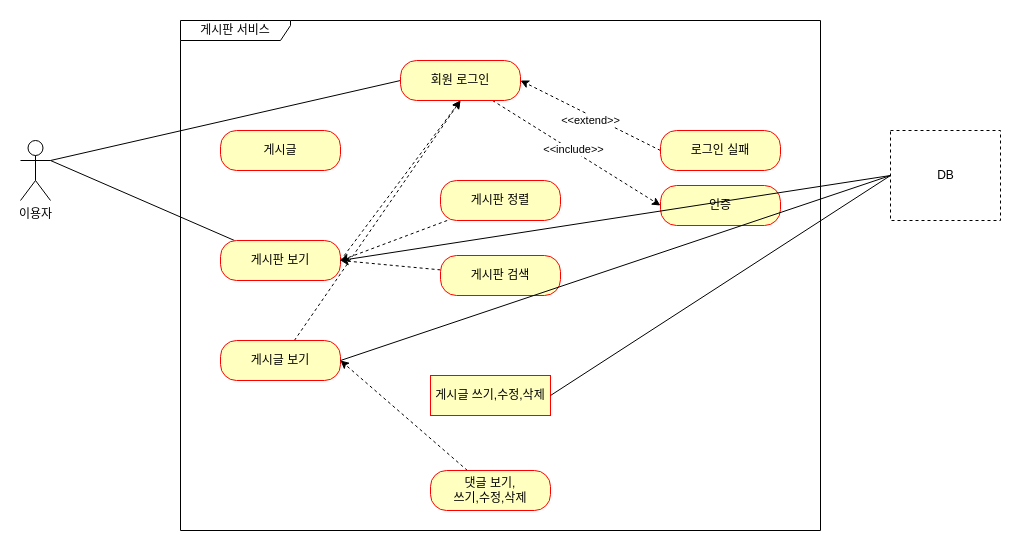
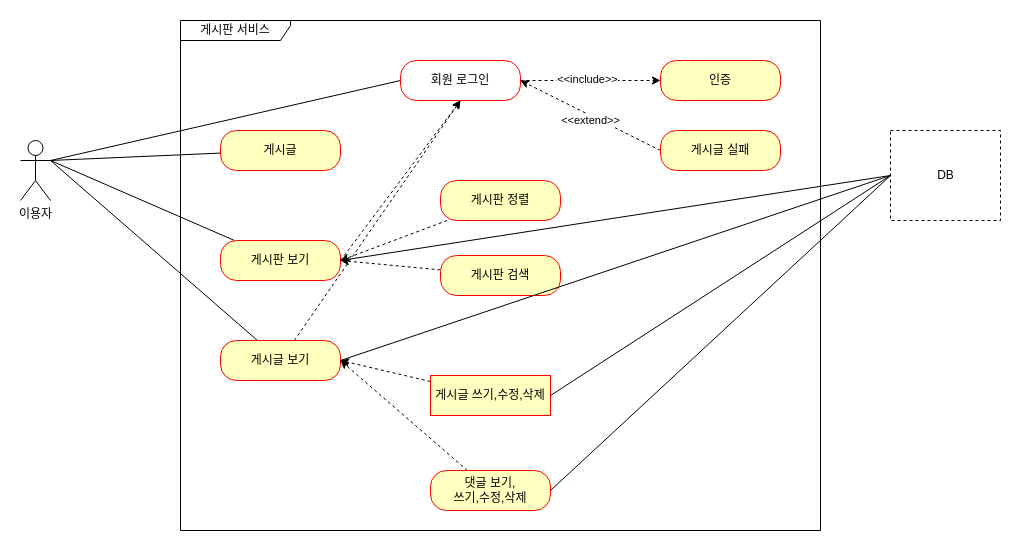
- <mxCell id="15" value="회원 로그인" style="rounded=1;whiteSpace=wrap;html=1;arcSize=40;fontColor=#000000;fillColor=#ffffc0;strokeColor=#ff0000;" vertex="1" parent="1"><mxGeometry x="400" y="60" width="120" height="40" as="geometry" /></mxCell>
+ <mxCell id="15" value="회원 로그인" style="rounded=1;whiteSpace=wrap;html=1;arcSize=40;fontColor=#000000;fillColor=#ffffff;strokeColor=#ff0000;" vertex="1" parent="1"><mxGeometry x="400" y="60" width="120" height="40" as="geometry" /></mxCell>
- <mxCell id="19" value="로그인 실패" style="rounded=1;whiteSpace=wrap;html=1;arcSize=40;fontColor=#000000;fillColor=#ffffc0;strokeColor=#ff0000;" vertex="1" parent="1"><mxGeometry x="660" y="130" width="120" height="40" as="geometry" /></mxCell>
+ <mxCell id="19" value="게시글 실패" style="rounded=1;whiteSpace=wrap;html=1;arcSize=40;fontColor=#000000;fillColor=#ffffc0;strokeColor=#ff0000;" vertex="1" parent="1"><mxGeometry x="660" y="130" width="120" height="40" as="geometry" /></mxCell>
+ <mxCell id="4" style="rounded=0;orthogonalLoop=1;jettySize=auto;html=1;entryX=1;entryY=0.333;entryDx=0;entryDy=0;entryPerimeter=0;strokeColor=default;endArrow=none;endFill=0;" edge="1" parent="1" source="5" target="2"><mxGeometry relative="1" as="geometry" /></mxCell>
- <mxCell id="16" value="인증" style="rounded=1;whiteSpace=wrap;html=1;arcSize=40;fontColor=#000000;fillColor=#ffffc0;strokeColor=#ff0000;" vertex="1" parent="1"><mxGeometry x="660" y="185" width="120" height="40" as="geometry" /></mxCell>
+ <mxCell id="16" value="인증" style="rounded=1;whiteSpace=wrap;html=1;arcSize=40;fontColor=#000000;fillColor=#ffffc0;strokeColor=#ff0000;" vertex="1" parent="1"><mxGeometry x="660" y="60" width="120" height="40" as="geometry" /></mxCell>
+ <mxCell id="9" style="edgeStyle=none;rounded=0;orthogonalLoop=1;jettySize=auto;html=1;entryX=1;entryY=0.333;entryDx=0;entryDy=0;entryPerimeter=0;strokeColor=default;endArrow=none;endFill=0;" edge="1" parent="1" source="11" target="2"><mxGeometry relative="1" as="geometry" /></mxCell>
+ <mxCell id="31" style="edgeStyle=none;rounded=0;orthogonalLoop=1;jettySize=auto;html=1;entryX=1;entryY=0.5;entryDx=0;entryDy=0;strokeColor=default;startArrow=none;startFill=0;endArrow=none;endFill=0;exitX=0;exitY=0.5;exitDx=0;exitDy=0;" edge="1" parent="1" source="32" target="27"><mxGeometry relative="1" as="geometry" /></mxCell>
+ <mxCell id="24" style="edgeStyle=none;rounded=0;orthogonalLoop=1;jettySize=auto;html=1;entryX=1;entryY=0.5;entryDx=0;entryDy=0;dashed=1;strokeColor=default;startArrow=none;startFill=0;endArrow=classic;endFill=1;" edge="1" parent="1" source="25" target="11"><mxGeometry relative="1" as="geometry" /></mxCell>
